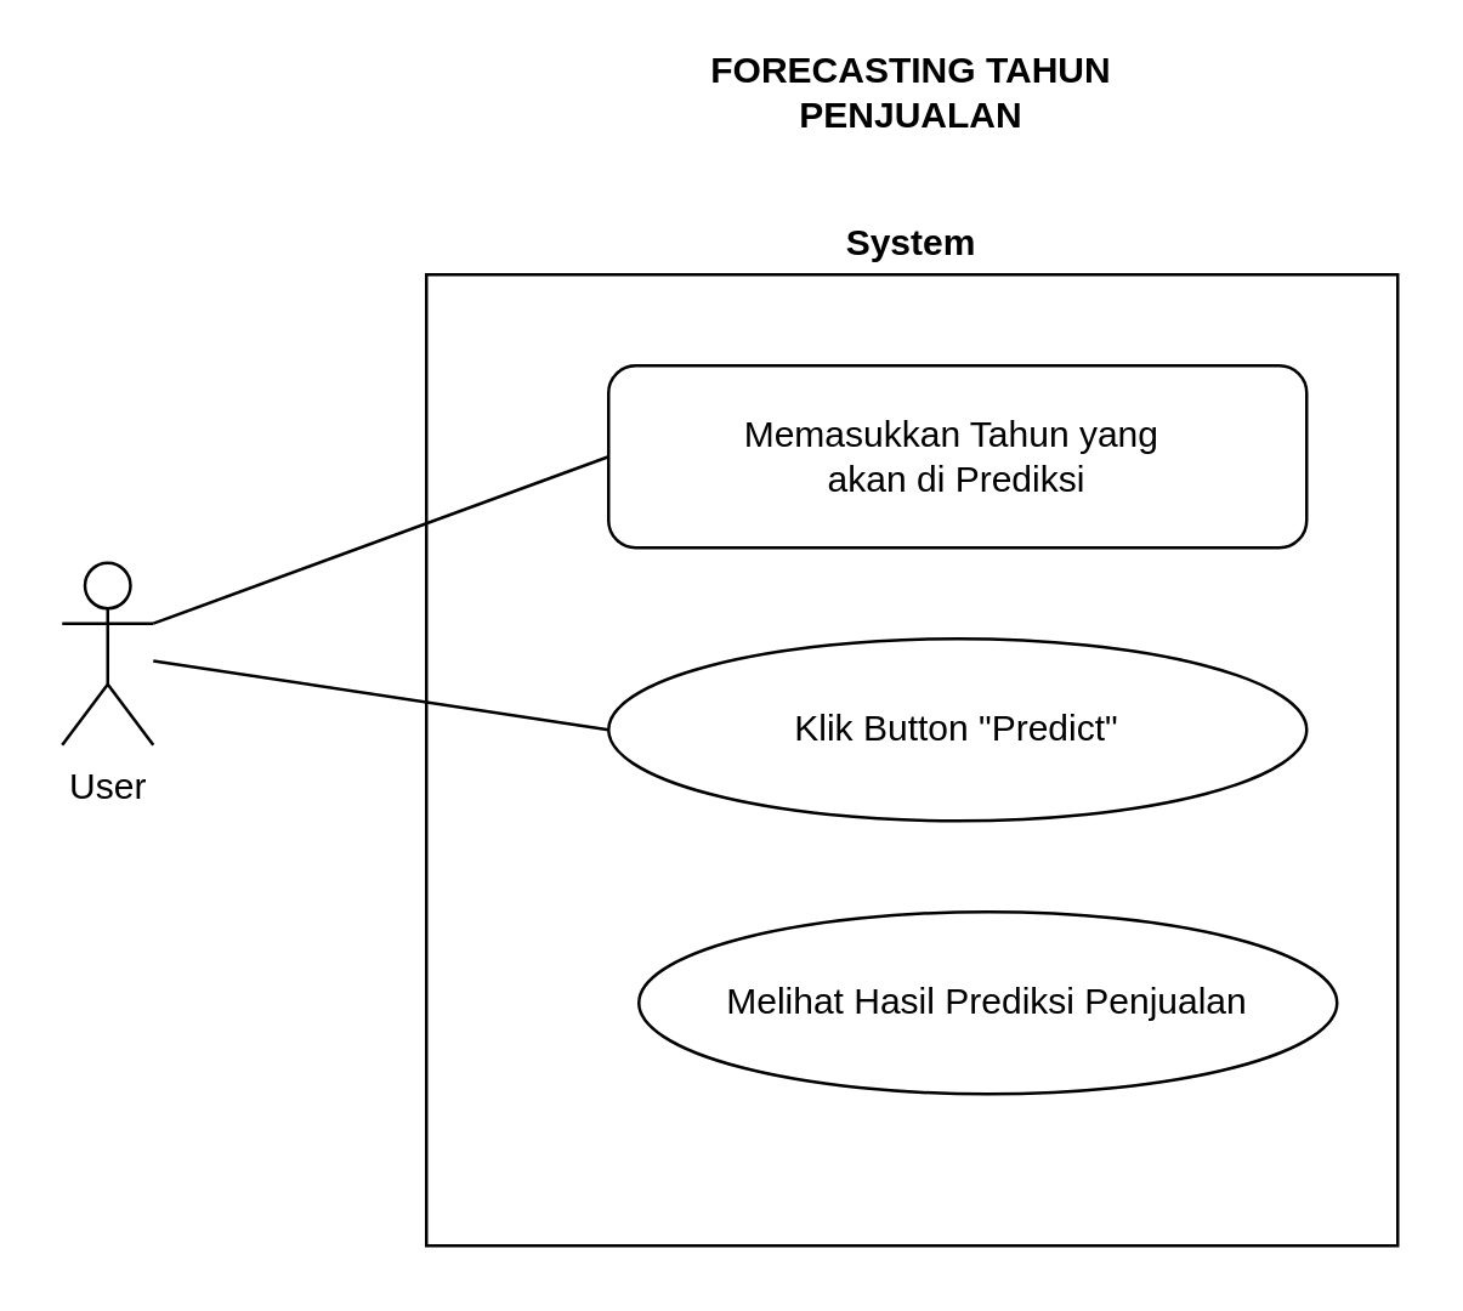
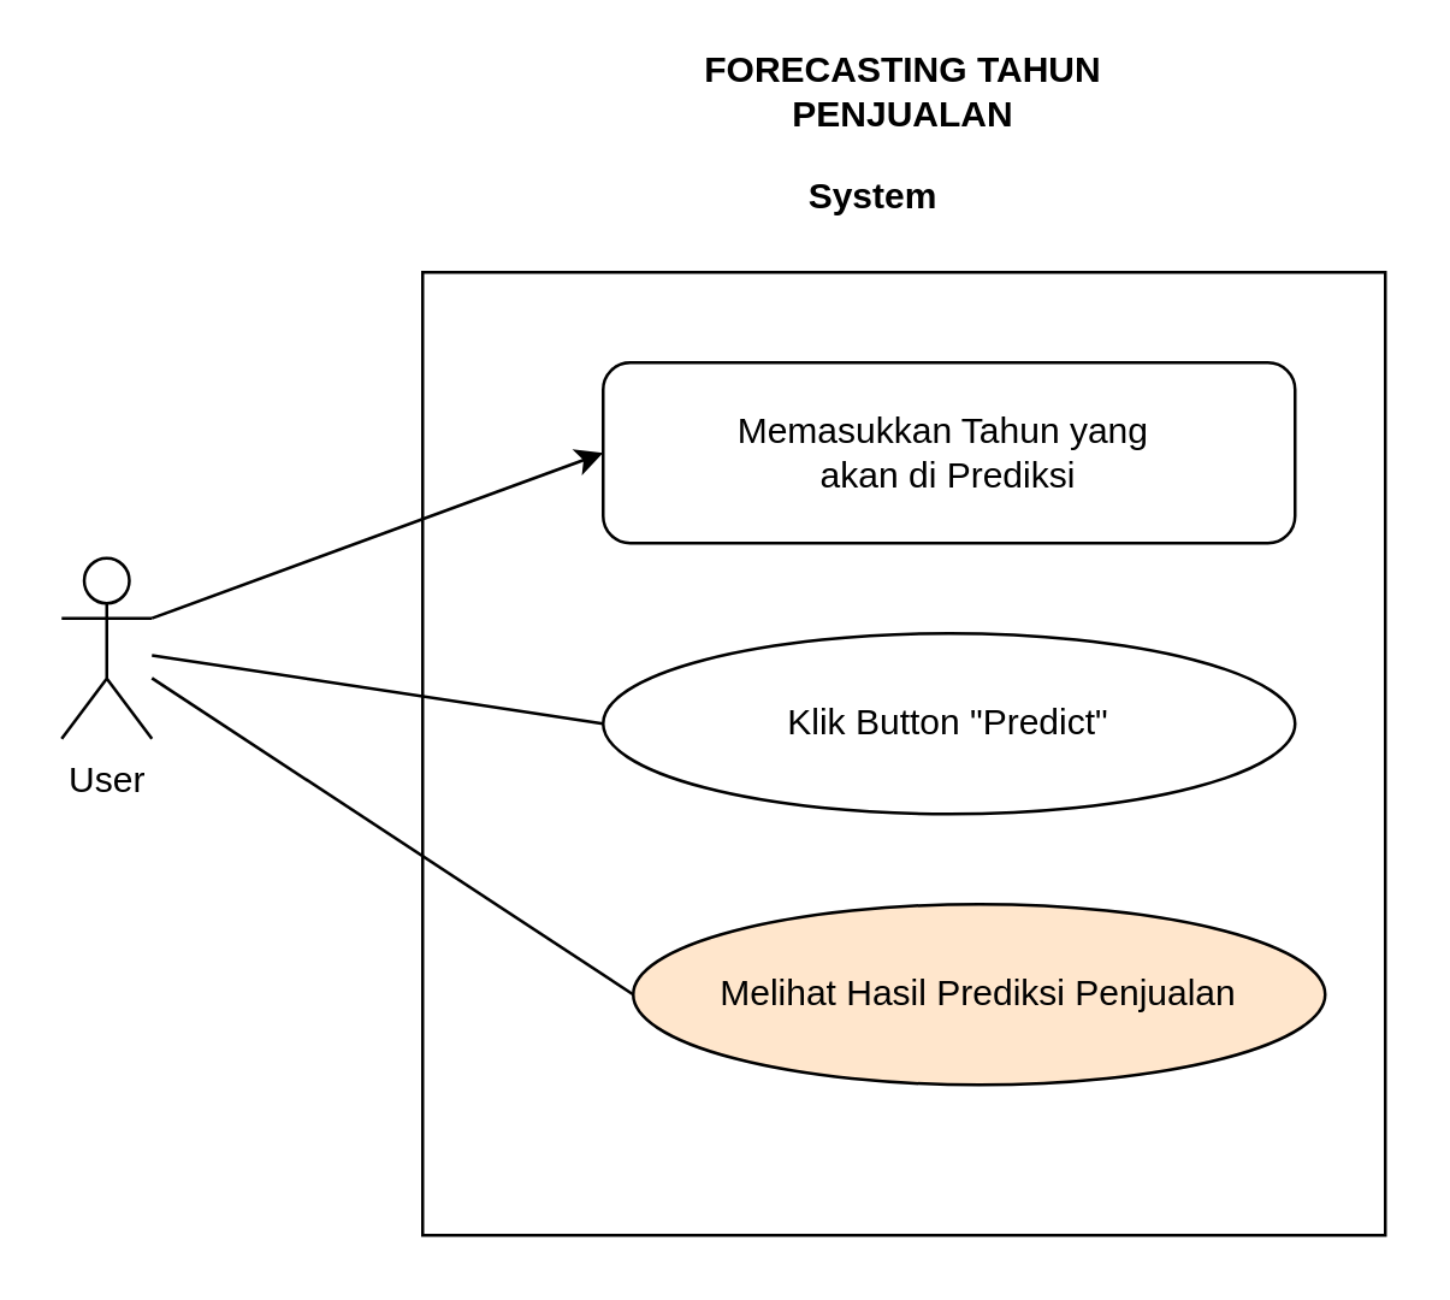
- <mxCell id="4" value="&lt;b&gt;System&lt;/b&gt;" style="text;html=1;strokeColor=none;fillColor=none;align=center;verticalAlign=middle;whiteSpace=wrap;rounded=0;" vertex="1" parent="1"><mxGeometry x="280" y="70" width="40" height="20" as="geometry" /></mxCell>
+ <mxCell id="4" value="&lt;b&gt;System&lt;/b&gt;" style="text;html=1;strokeColor=none;fillColor=none;align=center;verticalAlign=middle;whiteSpace=wrap;rounded=0;" vertex="1" parent="1"><mxGeometry x="270" y="55" width="40" height="20" as="geometry" /></mxCell>
- <mxCell id="8" value="" style="endArrow=none;html=1;exitX=1;exitY=0.333;exitDx=0;exitDy=0;exitPerimeter=0;entryX=0;entryY=0.5;entryDx=0;entryDy=0;" edge="1" parent="1" source="2" target="5"><mxGeometry width="50" height="50" relative="1" as="geometry"><mxPoint x="310" y="280" as="sourcePoint" /><mxPoint x="360" y="230" as="targetPoint" /></mxGeometry></mxCell>
+ <mxCell id="8" value="" style="endArrow=classic;html=1;exitX=1;exitY=0.333;exitDx=0;exitDy=0;exitPerimeter=0;entryX=0;entryY=0.5;entryDx=0;entryDy=0;" edge="1" parent="1" source="2" target="5"><mxGeometry width="50" height="50" relative="1" as="geometry"><mxPoint x="310" y="280" as="sourcePoint" /><mxPoint x="360" y="230" as="targetPoint" /></mxGeometry></mxCell>
+ <mxCell id="10" value="" style="endArrow=none;html=1;entryX=0;entryY=0.5;entryDx=0;entryDy=0;" edge="1" parent="1" source="2" target="7"><mxGeometry width="50" height="50" relative="1" as="geometry"><mxPoint x="60" y="240.909" as="sourcePoint" /><mxPoint x="210" y="250" as="targetPoint" /></mxGeometry></mxCell>
- <mxCell id="7" value="Melihat Hasil Prediksi Penjualan" style="ellipse;whiteSpace=wrap;html=1;" vertex="1" parent="1"><mxGeometry x="210" y="300" width="230" height="60" as="geometry" /></mxCell>
+ <mxCell id="7" value="Melihat Hasil Prediksi Penjualan" style="ellipse;whiteSpace=wrap;html=1;fillColor=#ffe6cc;" vertex="1" parent="1"><mxGeometry x="210" y="300" width="230" height="60" as="geometry" /></mxCell>
